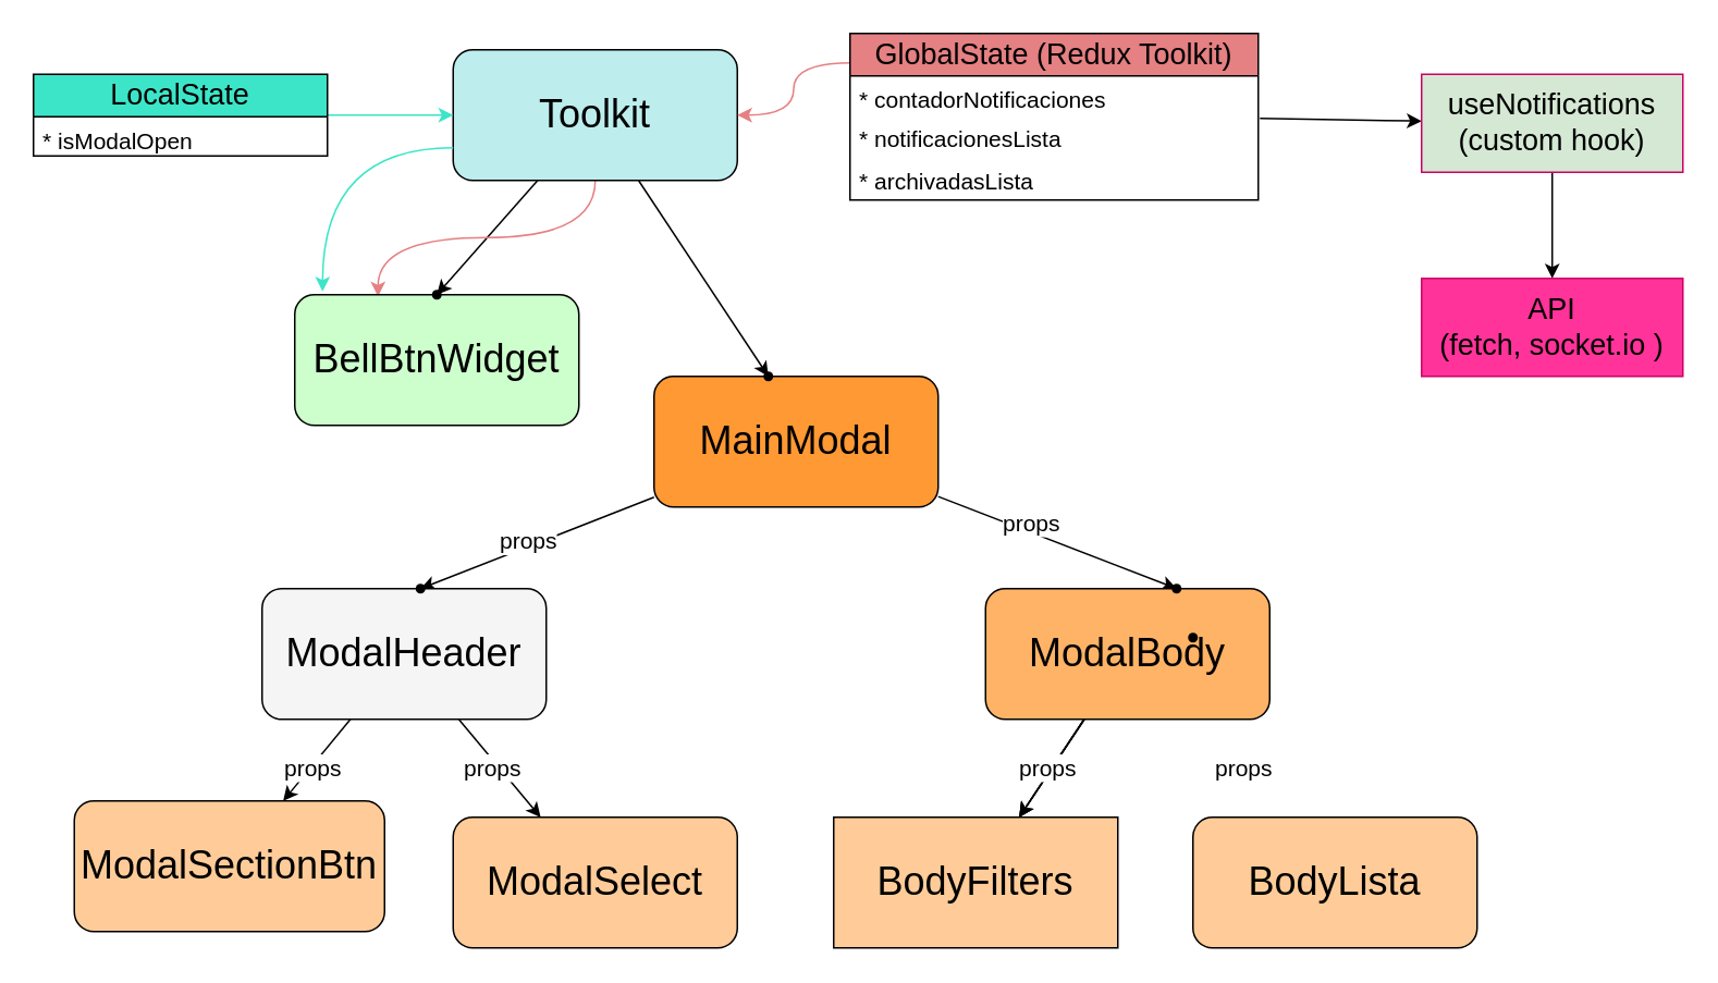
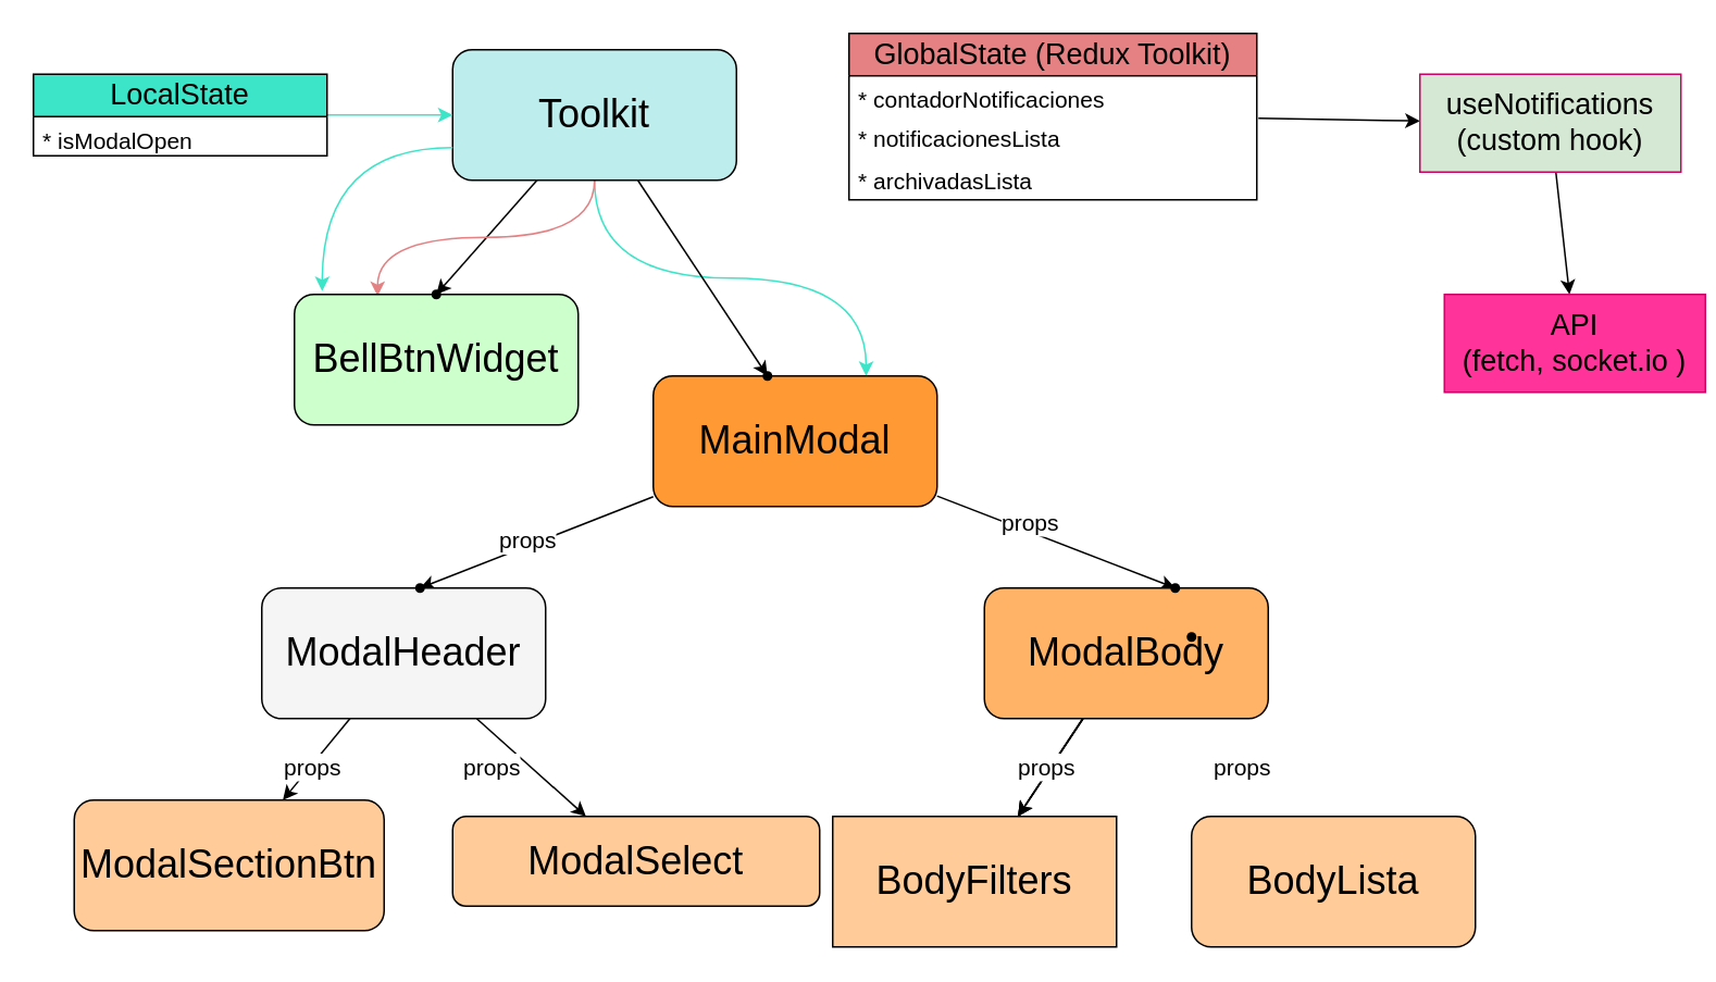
- <mxCell id="6" value="" style="edgeStyle=orthogonalEdgeStyle;rounded=0;orthogonalLoop=1;jettySize=auto;html=1;exitX=0.006;exitY=0.176;exitDx=0;exitDy=0;exitPerimeter=0;strokeColor=#E58083;curved=1;" parent="1" source="8" target="5" edge="1"><mxGeometry relative="1" as="geometry"><mxPoint x="460" y="50" as="targetPoint" /></mxGeometry></mxCell>
+ <mxCell id="3" value="" style="edgeStyle=orthogonalEdgeStyle;rounded=0;orthogonalLoop=1;jettySize=auto;html=1;entryX=0.75;entryY=0;entryDx=0;entryDy=0;curved=1;strokeColor=#3CE5C8;" parent="1" source="5" target="16" edge="1"><mxGeometry relative="1" as="geometry" /></mxCell>
- <mxCell id="38" value="&lt;span style=&quot;font-size: 18px;&quot;&gt;API&lt;/span&gt;&lt;div&gt;&lt;span style=&quot;font-size: 18px;&quot;&gt;(fetch, socket.io&lt;/span&gt;&lt;span style=&quot;font-size: 18px; background-color: transparent; color: light-dark(rgb(0, 0, 0), rgb(255, 255, 255));&quot;&gt;&amp;nbsp;)&lt;/span&gt;&lt;/div&gt;" style="rounded=0;whiteSpace=wrap;html=1;strokeColor=#CC0066;fillColor=#FF3399;" parent="1" vertex="1"><mxGeometry x="870" y="170" width="160" height="60" as="geometry" /></mxCell>
+ <mxCell id="38" value="&lt;span style=&quot;font-size: 18px;&quot;&gt;API&lt;/span&gt;&lt;div&gt;&lt;span style=&quot;font-size: 18px;&quot;&gt;(fetch, socket.io&lt;/span&gt;&lt;span style=&quot;font-size: 18px; background-color: transparent; color: light-dark(rgb(0, 0, 0), rgb(255, 255, 255));&quot;&gt;&amp;nbsp;)&lt;/span&gt;&lt;/div&gt;" style="rounded=0;whiteSpace=wrap;html=1;strokeColor=#CC0066;fillColor=#FF3399;" parent="1" vertex="1"><mxGeometry x="885" y="180" width="160" height="60" as="geometry" /></mxCell>
- <mxCell id="32" value="&lt;font style=&quot;font-size: 24px;&quot;&gt;ModalSelect&lt;/font&gt;" style="rounded=1;whiteSpace=wrap;html=1;fillColor=#FFCC99;" parent="1" vertex="1"><mxGeometry x="277" y="500" width="174" height="80" as="geometry" /></mxCell>
+ <mxCell id="32" value="&lt;font style=&quot;font-size: 24px;&quot;&gt;ModalSelect&lt;/font&gt;" style="rounded=1;whiteSpace=wrap;html=1;fillColor=#FFCC99;" parent="1" vertex="1"><mxGeometry x="277" y="500" width="225" height="55" as="geometry" /></mxCell>
